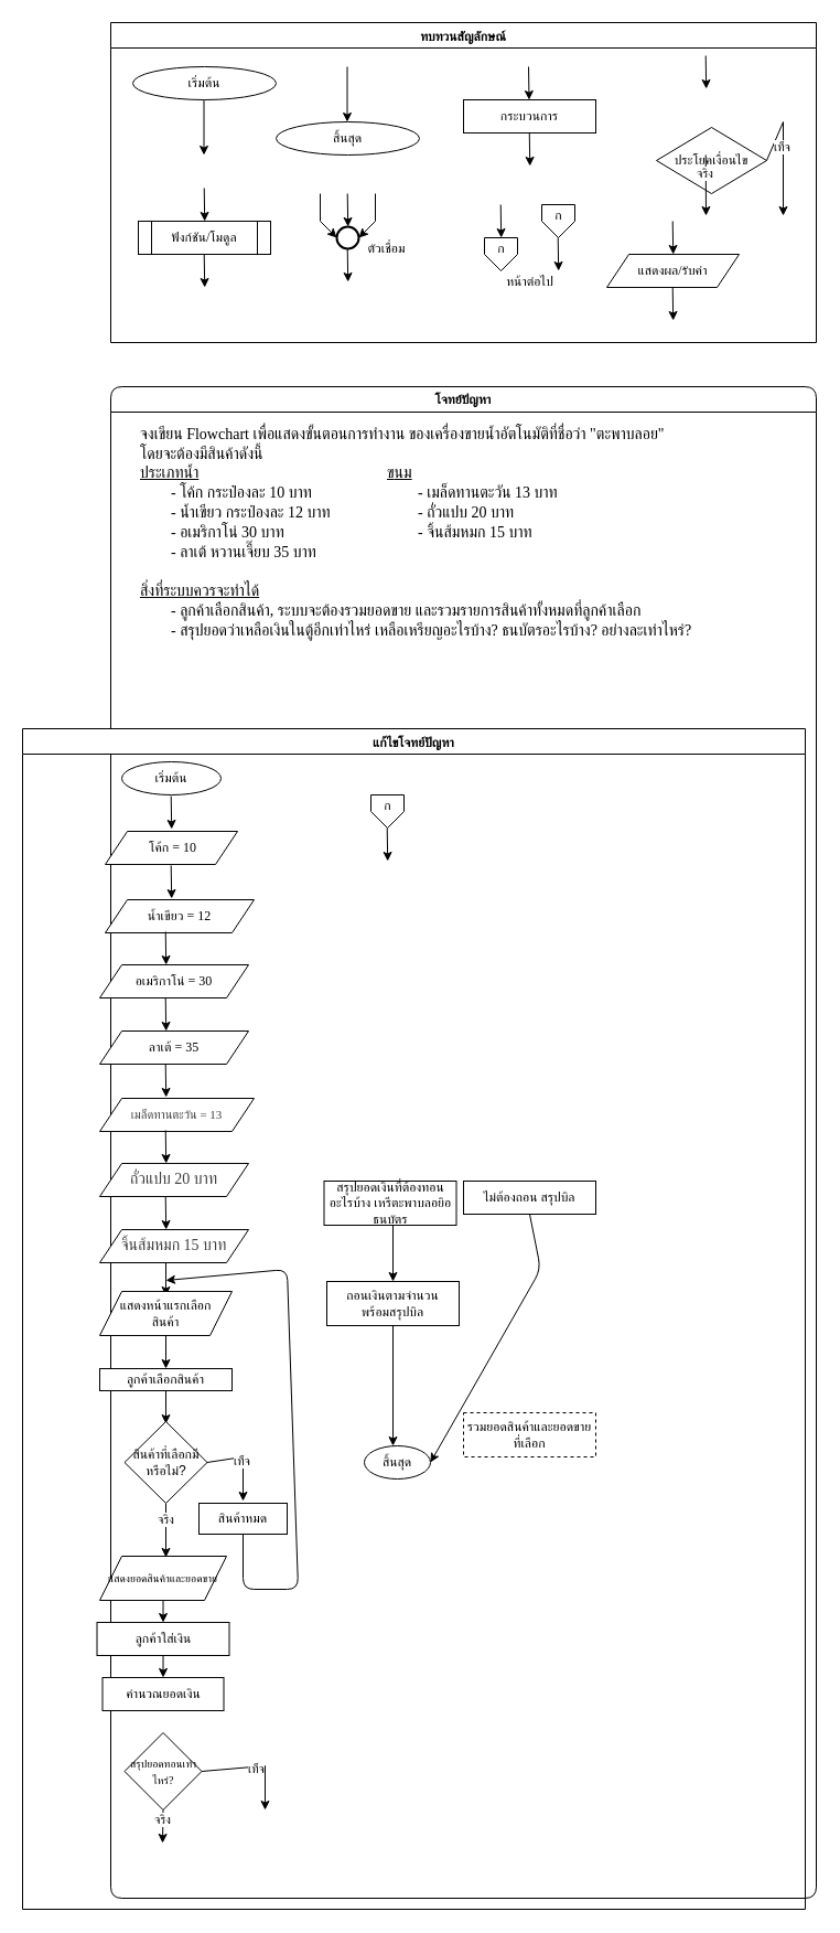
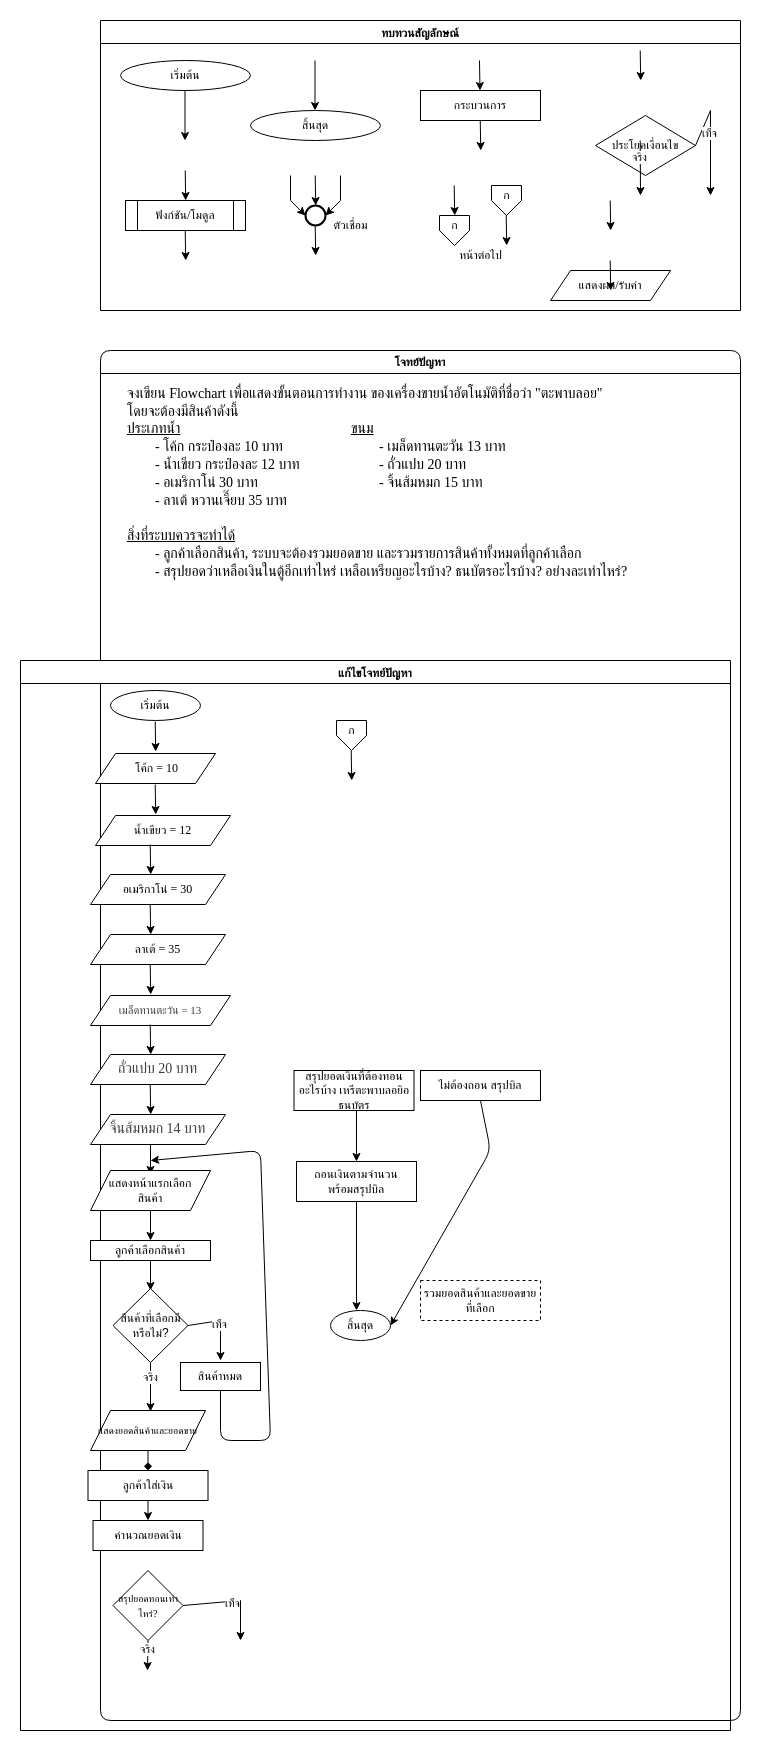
- <mxCell id="32" value="แสดงผล/รับค่า" style="shape=parallelogram;perimeter=parallelogramPerimeter;whiteSpace=wrap;html=1;fixedSize=1;fontFamily=Sarabun;fontSource=https%3A%2F%2Ffonts.googleapis.com%2Fcss%3Ffamily%3DSarabun;" parent="2" vertex="1"><mxGeometry x="450" y="210" width="120" height="30" as="geometry" /></mxCell>
+ <mxCell id="32" value="แสดงผล/รับค่า" style="shape=parallelogram;perimeter=parallelogramPerimeter;whiteSpace=wrap;html=1;fixedSize=1;fontFamily=Sarabun;fontSource=https%3A%2F%2Ffonts.googleapis.com%2Fcss%3Ffamily%3DSarabun;" parent="2" vertex="1"><mxGeometry x="450" y="250" width="120" height="30" as="geometry" /></mxCell>
- <mxCell id="53" value="&lt;span style=&quot;color: rgb(63, 63, 63); font-size: 14px; text-align: left; text-wrap-mode: nowrap;&quot;&gt;จิ้นส้มหมก 15 บาท&lt;/span&gt;" style="shape=parallelogram;perimeter=parallelogramPerimeter;whiteSpace=wrap;html=1;fixedSize=1;fontFamily=Sarabun;fontSource=https%3A%2F%2Ffonts.googleapis.com%2Fcss%3Ffamily%3DSarabun;" parent="37" vertex="1"><mxGeometry x="70" y="454" width="135" height="30" as="geometry" /></mxCell>
+ <mxCell id="53" value="&lt;span style=&quot;color: rgb(63, 63, 63); font-size: 14px; text-align: left; text-wrap-mode: nowrap;&quot;&gt;จิ้นส้มหมก 14 บาท&lt;/span&gt;" style="shape=parallelogram;perimeter=parallelogramPerimeter;whiteSpace=wrap;html=1;fixedSize=1;fontFamily=Sarabun;fontSource=https%3A%2F%2Ffonts.googleapis.com%2Fcss%3Ffamily%3DSarabun;" parent="37" vertex="1"><mxGeometry x="70" y="454" width="135" height="30" as="geometry" /></mxCell>
- <mxCell id="56" style="edgeStyle=none;html=1;exitX=0.5;exitY=1;exitDx=0;exitDy=0;entryX=0.5;entryY=0;entryDx=0;entryDy=0;" edge="1" parent="37" source="57" target="63"><mxGeometry relative="1" as="geometry" /></mxCell>
+ <mxCell id="56" style="edgeStyle=none;html=1;exitX=0.5;exitY=1;exitDx=0;exitDy=0;entryX=0.5;entryY=0;entryDx=0;entryDy=0;endArrow=diamond;" edge="1" parent="37" source="57" target="63"><mxGeometry relative="1" as="geometry" /></mxCell>
